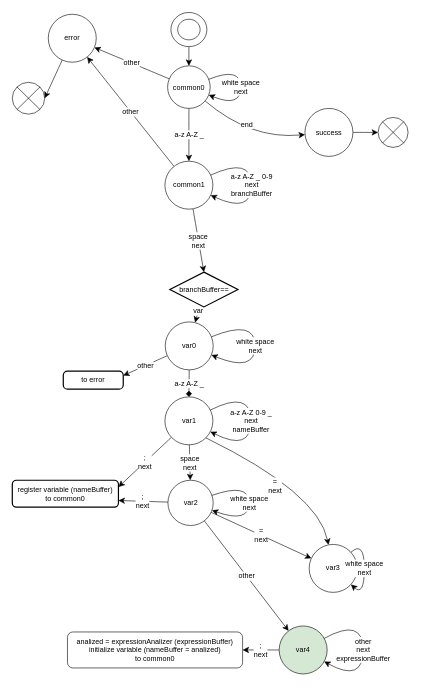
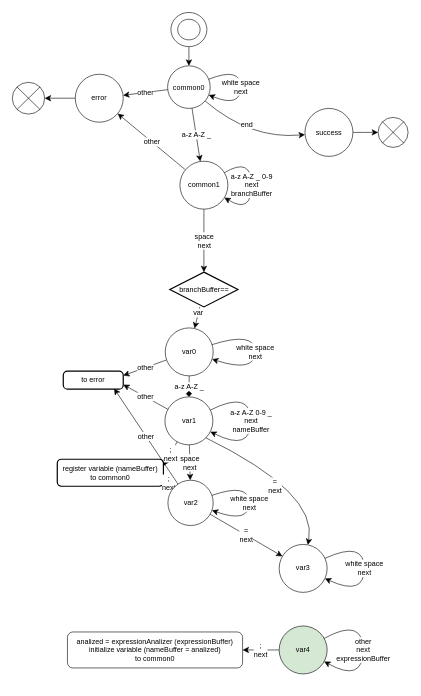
- <mxCell id="11" value="error" style="ellipse;whiteSpace=wrap;html=1;aspect=fixed;" vertex="1" parent="1"><mxGeometry x="80" y="23" width="80" height="80" as="geometry" /></mxCell>
+ <mxCell id="11" value="error" style="ellipse;whiteSpace=wrap;html=1;aspect=fixed;" vertex="1" parent="1"><mxGeometry x="125" y="123" width="80" height="80" as="geometry" /></mxCell>
- <mxCell id="10" value="common1" style="ellipse;whiteSpace=wrap;html=1;aspect=fixed;" vertex="1" parent="1"><mxGeometry x="274.5" y="268" width="80" height="80" as="geometry" /></mxCell>
+ <mxCell id="10" value="common1" style="ellipse;whiteSpace=wrap;html=1;aspect=fixed;" vertex="1" parent="1"><mxGeometry x="299.5" y="268" width="80" height="80" as="geometry" /></mxCell>
- <mxCell id="22" value="var0" style="ellipse;whiteSpace=wrap;html=1;aspect=fixed;" vertex="1" parent="1"><mxGeometry x="275" y="536" width="80" height="80" as="geometry" /></mxCell>
+ <mxCell id="22" value="var0" style="ellipse;whiteSpace=wrap;html=1;aspect=fixed;" vertex="1" parent="1"><mxGeometry x="275" y="546" width="80" height="80" as="geometry" /></mxCell>
+ <mxCell id="24" value="other" style="edgeStyle=none;curved=1;rounded=0;orthogonalLoop=1;jettySize=auto;html=1;fontSize=12;startSize=8;endSize=8;entryX=1;entryY=0.75;entryDx=0;entryDy=0;" edge="1" parent="1" source="27" target="28"><mxGeometry relative="1" as="geometry" /></mxCell>
- <mxCell id="30" value="register variable (nameBuffer)&lt;br&gt;to common0" style="rounded=1;whiteSpace=wrap;html=1;absoluteArcSize=1;arcSize=14;strokeWidth=2;" vertex="1" parent="1"><mxGeometry x="20" y="800" width="177" height="45" as="geometry" /></mxCell>
+ <mxCell id="30" value="register variable (nameBuffer)&lt;br&gt;to common0" style="rounded=1;whiteSpace=wrap;html=1;absoluteArcSize=1;arcSize=14;strokeWidth=2;" vertex="1" parent="1"><mxGeometry x="95" y="765" width="177" height="45" as="geometry" /></mxCell>
- <mxCell id="38" value="var3" style="ellipse;whiteSpace=wrap;html=1;aspect=fixed;" vertex="1" parent="1"><mxGeometry x="515" y="907" width="80" height="80" as="geometry" /></mxCell>
+ <mxCell id="38" value="var3" style="ellipse;whiteSpace=wrap;html=1;aspect=fixed;" vertex="1" parent="1"><mxGeometry x="465" y="907" width="80" height="80" as="geometry" /></mxCell>
- <mxCell id="37" value="other" style="edgeStyle=none;curved=1;rounded=0;orthogonalLoop=1;jettySize=auto;html=1;fontSize=12;startSize=8;endSize=8;" edge="1" parent="1" source="34" target="41"><mxGeometry relative="1" as="geometry" /></mxCell>
+ <mxCell id="37" value="other" style="edgeStyle=none;curved=1;rounded=0;orthogonalLoop=1;jettySize=auto;html=1;entryX=0.847;entryY=0.971;entryDx=0;entryDy=0;entryPerimeter=0;fontSize=12;startSize=8;endSize=8;" edge="1" parent="1" source="34" target="28"><mxGeometry relative="1" as="geometry" /></mxCell>
